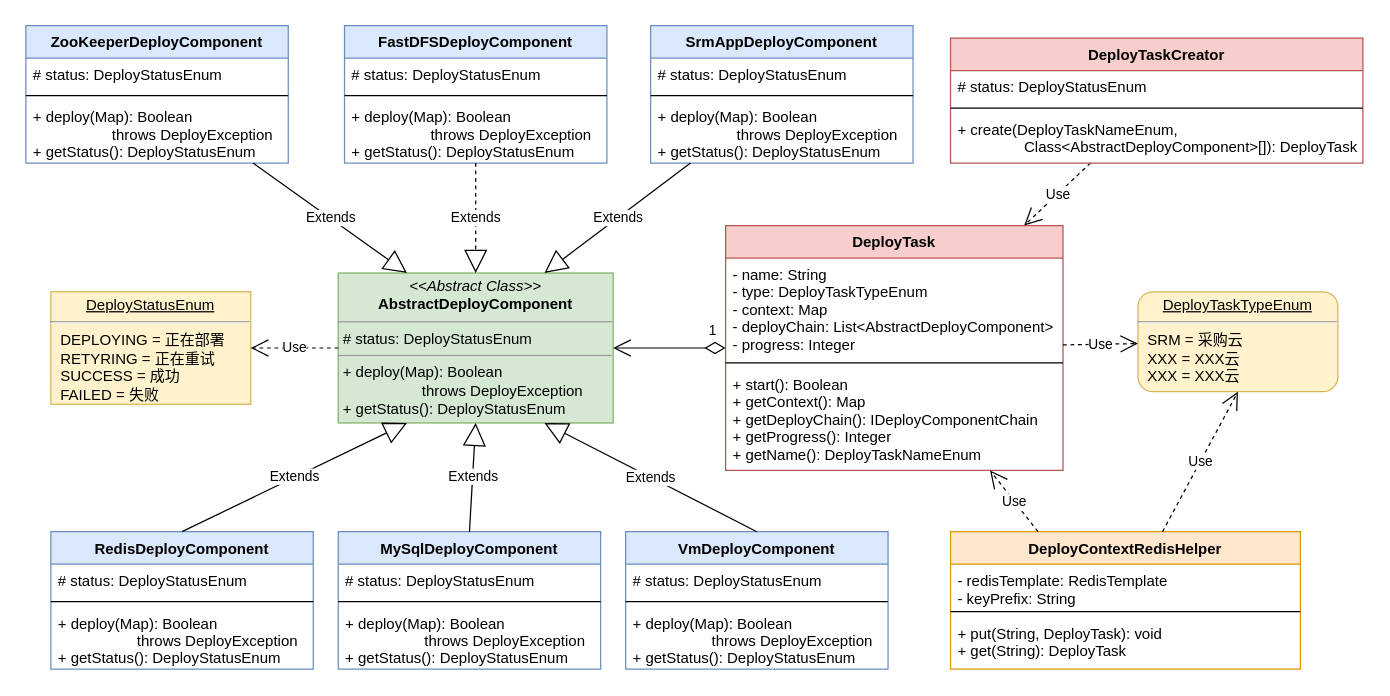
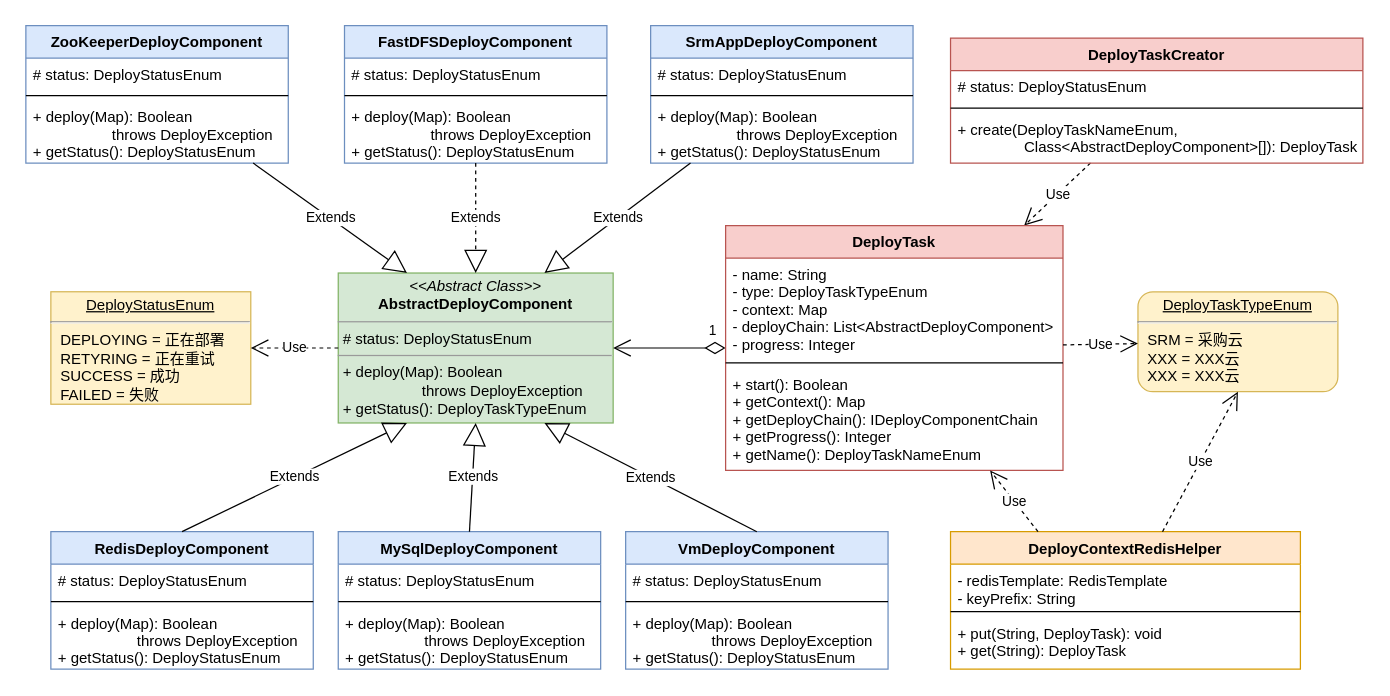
- <mxCell id="2" value="&lt;p style=&quot;margin: 0px ; margin-top: 4px ; text-align: center&quot;&gt;&lt;i&gt;&amp;lt;&amp;lt;Abstract Class&amp;gt;&amp;gt;&lt;/i&gt;&lt;br&gt;&lt;b&gt;AbstractDeployComponent&lt;/b&gt;&lt;br&gt;&lt;/p&gt;&lt;hr size=&quot;1&quot;&gt;&lt;p style=&quot;margin: 0px ; margin-left: 4px&quot;&gt;# status: DeployStatusEnum&lt;br&gt;&lt;/p&gt;&lt;hr size=&quot;1&quot;&gt;&lt;p style=&quot;margin: 0px ; margin-left: 4px&quot;&gt;+ deploy(Map): Boolean&lt;/p&gt;&lt;p style=&quot;margin: 0px ; margin-left: 4px&quot;&gt;&amp;nbsp; &amp;nbsp; &amp;nbsp; &amp;nbsp; &amp;nbsp; &amp;nbsp; &amp;nbsp; &amp;nbsp; &amp;nbsp; &amp;nbsp;throws DeployException&lt;/p&gt;&lt;p style=&quot;margin: 0px ; margin-left: 4px&quot;&gt;+ getStatus(): DeployStatusEnum&lt;/p&gt;" style="verticalAlign=top;align=left;overflow=fill;fontSize=12;fontFamily=Helvetica;html=1;fillColor=#d5e8d4;strokeColor=#82b366;" parent="1" vertex="1"><mxGeometry x="270" y="218" width="220" height="120" as="geometry" /></mxCell>
+ <mxCell id="2" value="&lt;p style=&quot;margin: 0px ; margin-top: 4px ; text-align: center&quot;&gt;&lt;i&gt;&amp;lt;&amp;lt;Abstract Class&amp;gt;&amp;gt;&lt;/i&gt;&lt;br&gt;&lt;b&gt;AbstractDeployComponent&lt;/b&gt;&lt;br&gt;&lt;/p&gt;&lt;hr size=&quot;1&quot;&gt;&lt;p style=&quot;margin: 0px ; margin-left: 4px&quot;&gt;# status: DeployStatusEnum&lt;br&gt;&lt;/p&gt;&lt;hr size=&quot;1&quot;&gt;&lt;p style=&quot;margin: 0px ; margin-left: 4px&quot;&gt;+ deploy(Map): Boolean&lt;/p&gt;&lt;p style=&quot;margin: 0px ; margin-left: 4px&quot;&gt;&amp;nbsp; &amp;nbsp; &amp;nbsp; &amp;nbsp; &amp;nbsp; &amp;nbsp; &amp;nbsp; &amp;nbsp; &amp;nbsp; &amp;nbsp;throws DeployException&lt;/p&gt;&lt;p style=&quot;margin: 0px ; margin-left: 4px&quot;&gt;+ getStatus(): DeployTaskTypeEnum&lt;/p&gt;" style="verticalAlign=top;align=left;overflow=fill;fontSize=12;fontFamily=Helvetica;html=1;fillColor=#d5e8d4;strokeColor=#82b366;" parent="1" vertex="1"><mxGeometry x="270" y="218" width="220" height="120" as="geometry" /></mxCell>
